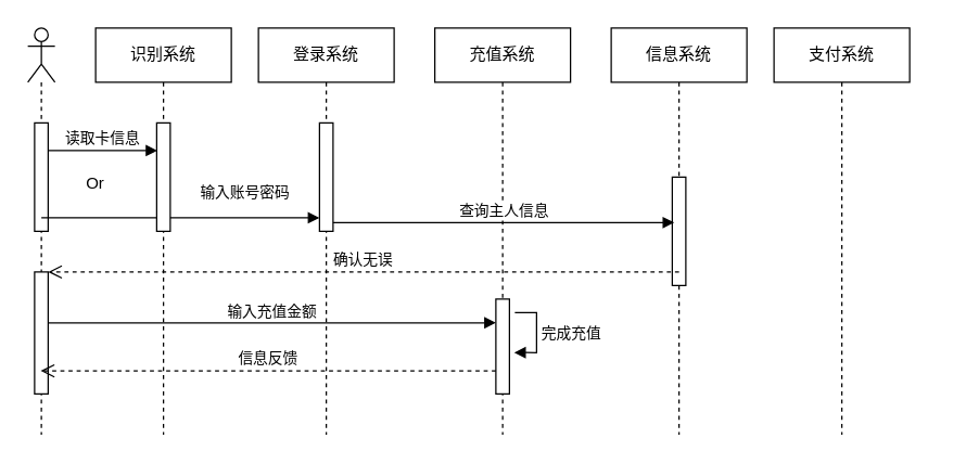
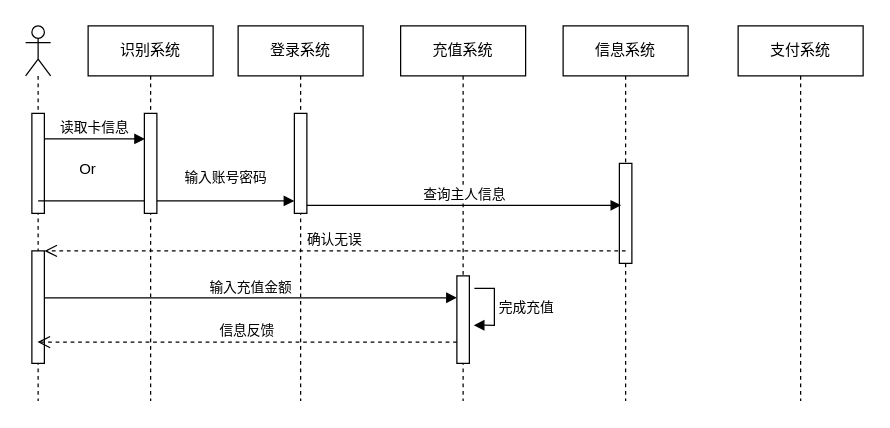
- <mxCell id="8" value="支付系统" style="shape=umlLifeline;perimeter=lifelinePerimeter;whiteSpace=wrap;html=1;container=1;collapsible=0;recursiveResize=0;outlineConnect=0;" vertex="1" parent="1"><mxGeometry x="570" y="20" width="100" height="300" as="geometry" /></mxCell>
+ <mxCell id="8" value="支付系统" style="shape=umlLifeline;perimeter=lifelinePerimeter;whiteSpace=wrap;html=1;container=1;collapsible=0;recursiveResize=0;outlineConnect=0;" vertex="1" parent="1"><mxGeometry x="590" y="20" width="100" height="300" as="geometry" /></mxCell>
